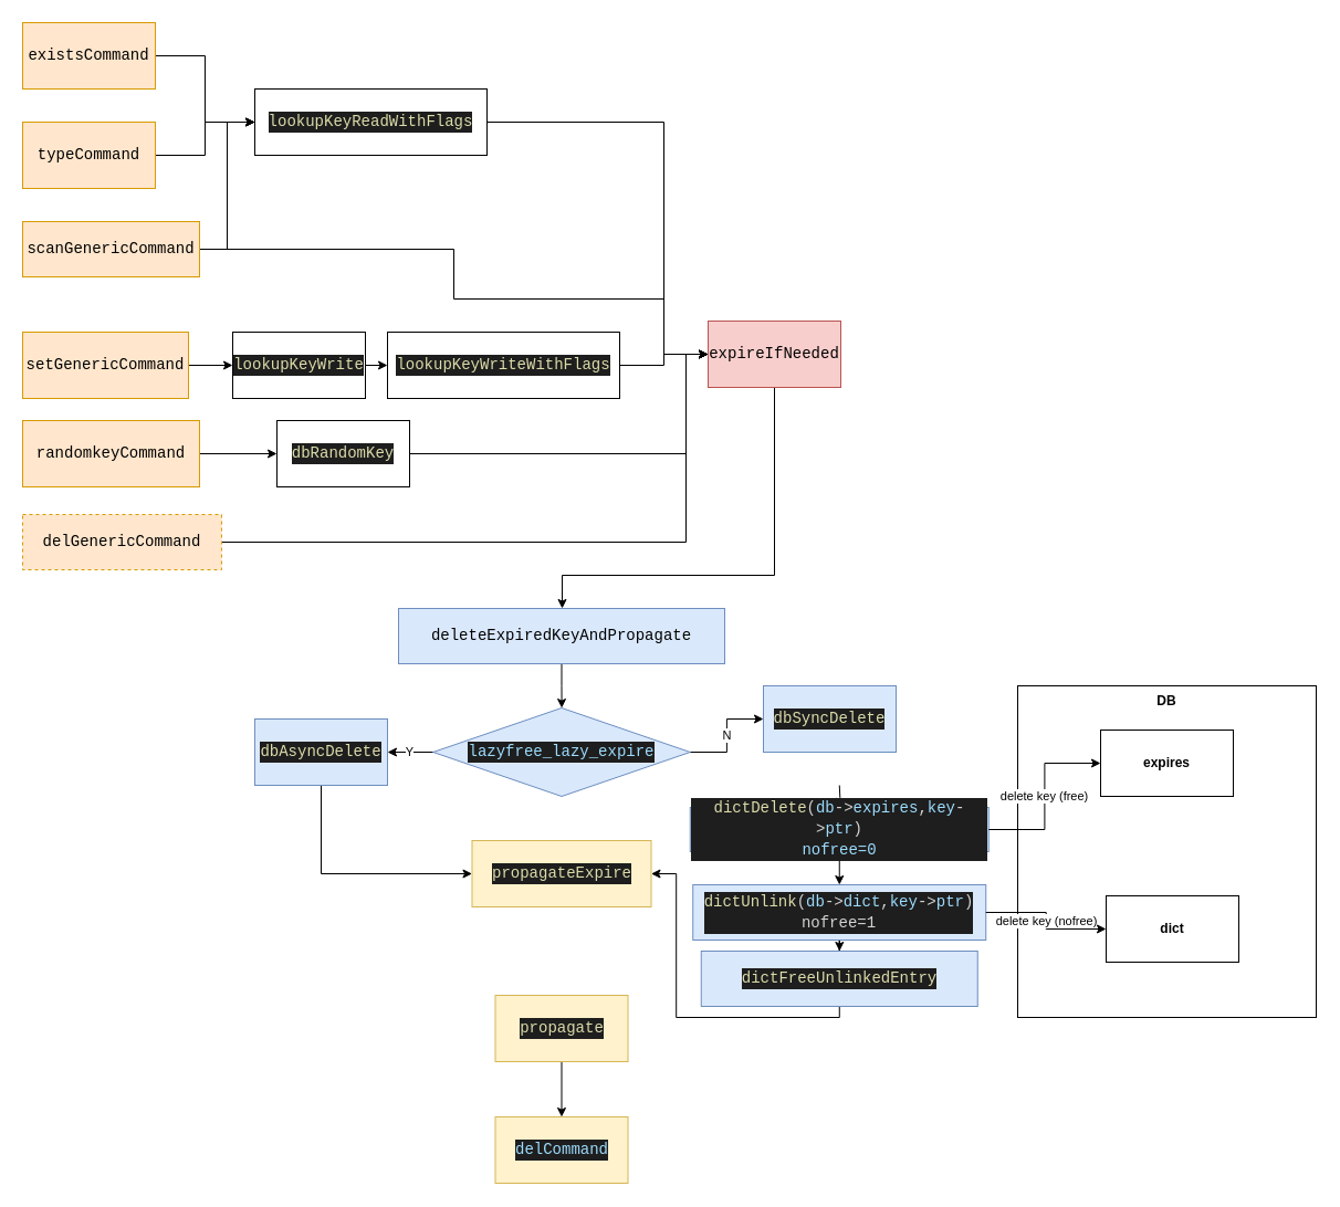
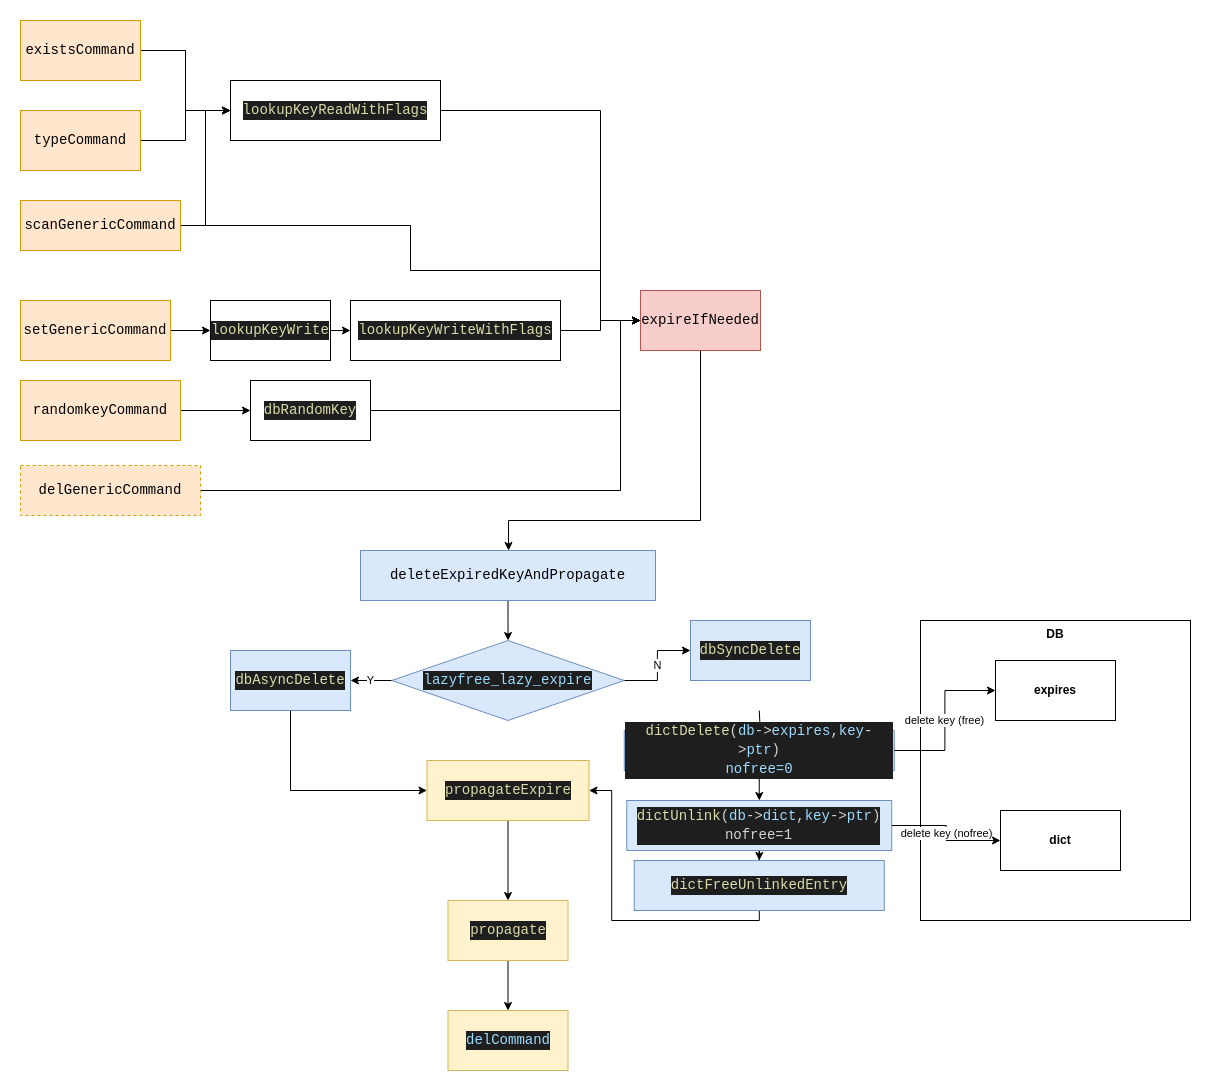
+ <mxCell id="34" value="" style="edgeStyle=orthogonalEdgeStyle;rounded=0;html=1;fontColor=default;" edge="1" parent="1" source="35" target="37"><mxGeometry relative="1" as="geometry" /></mxCell>
